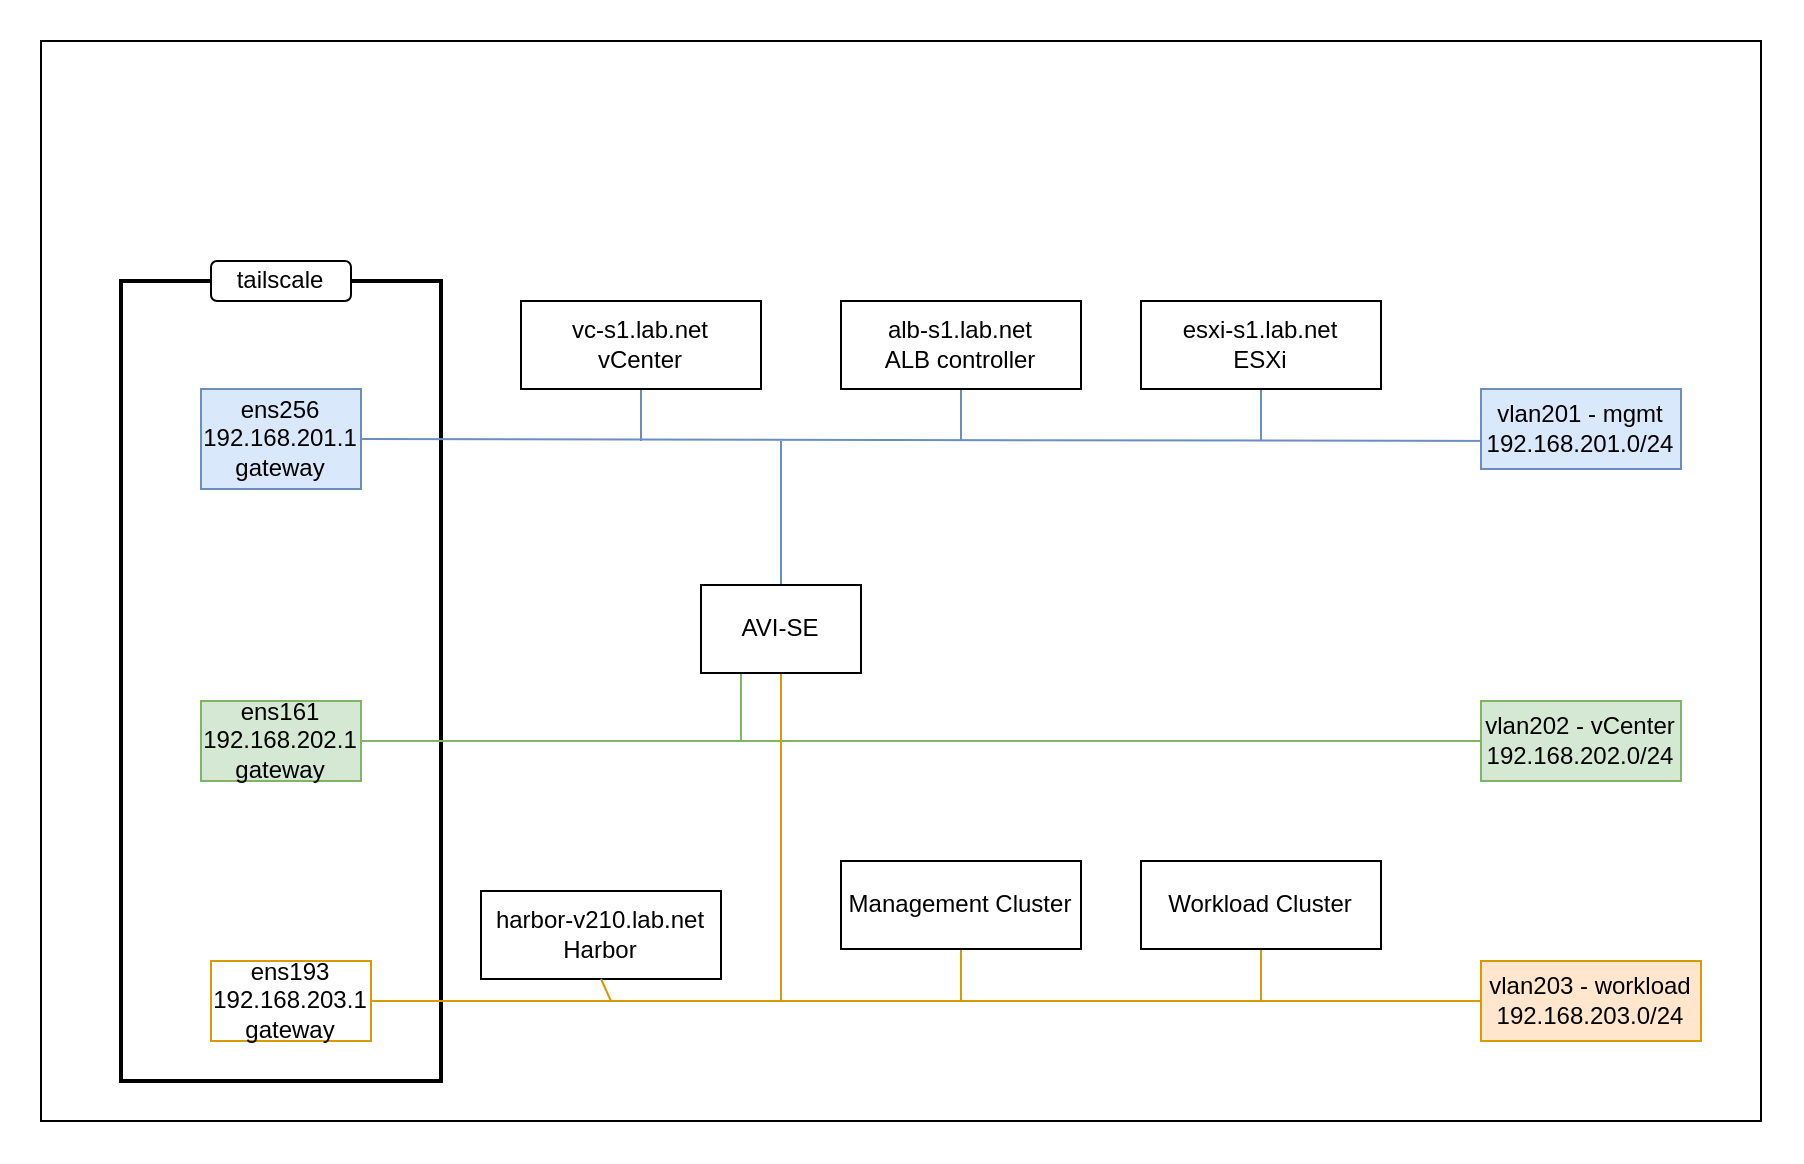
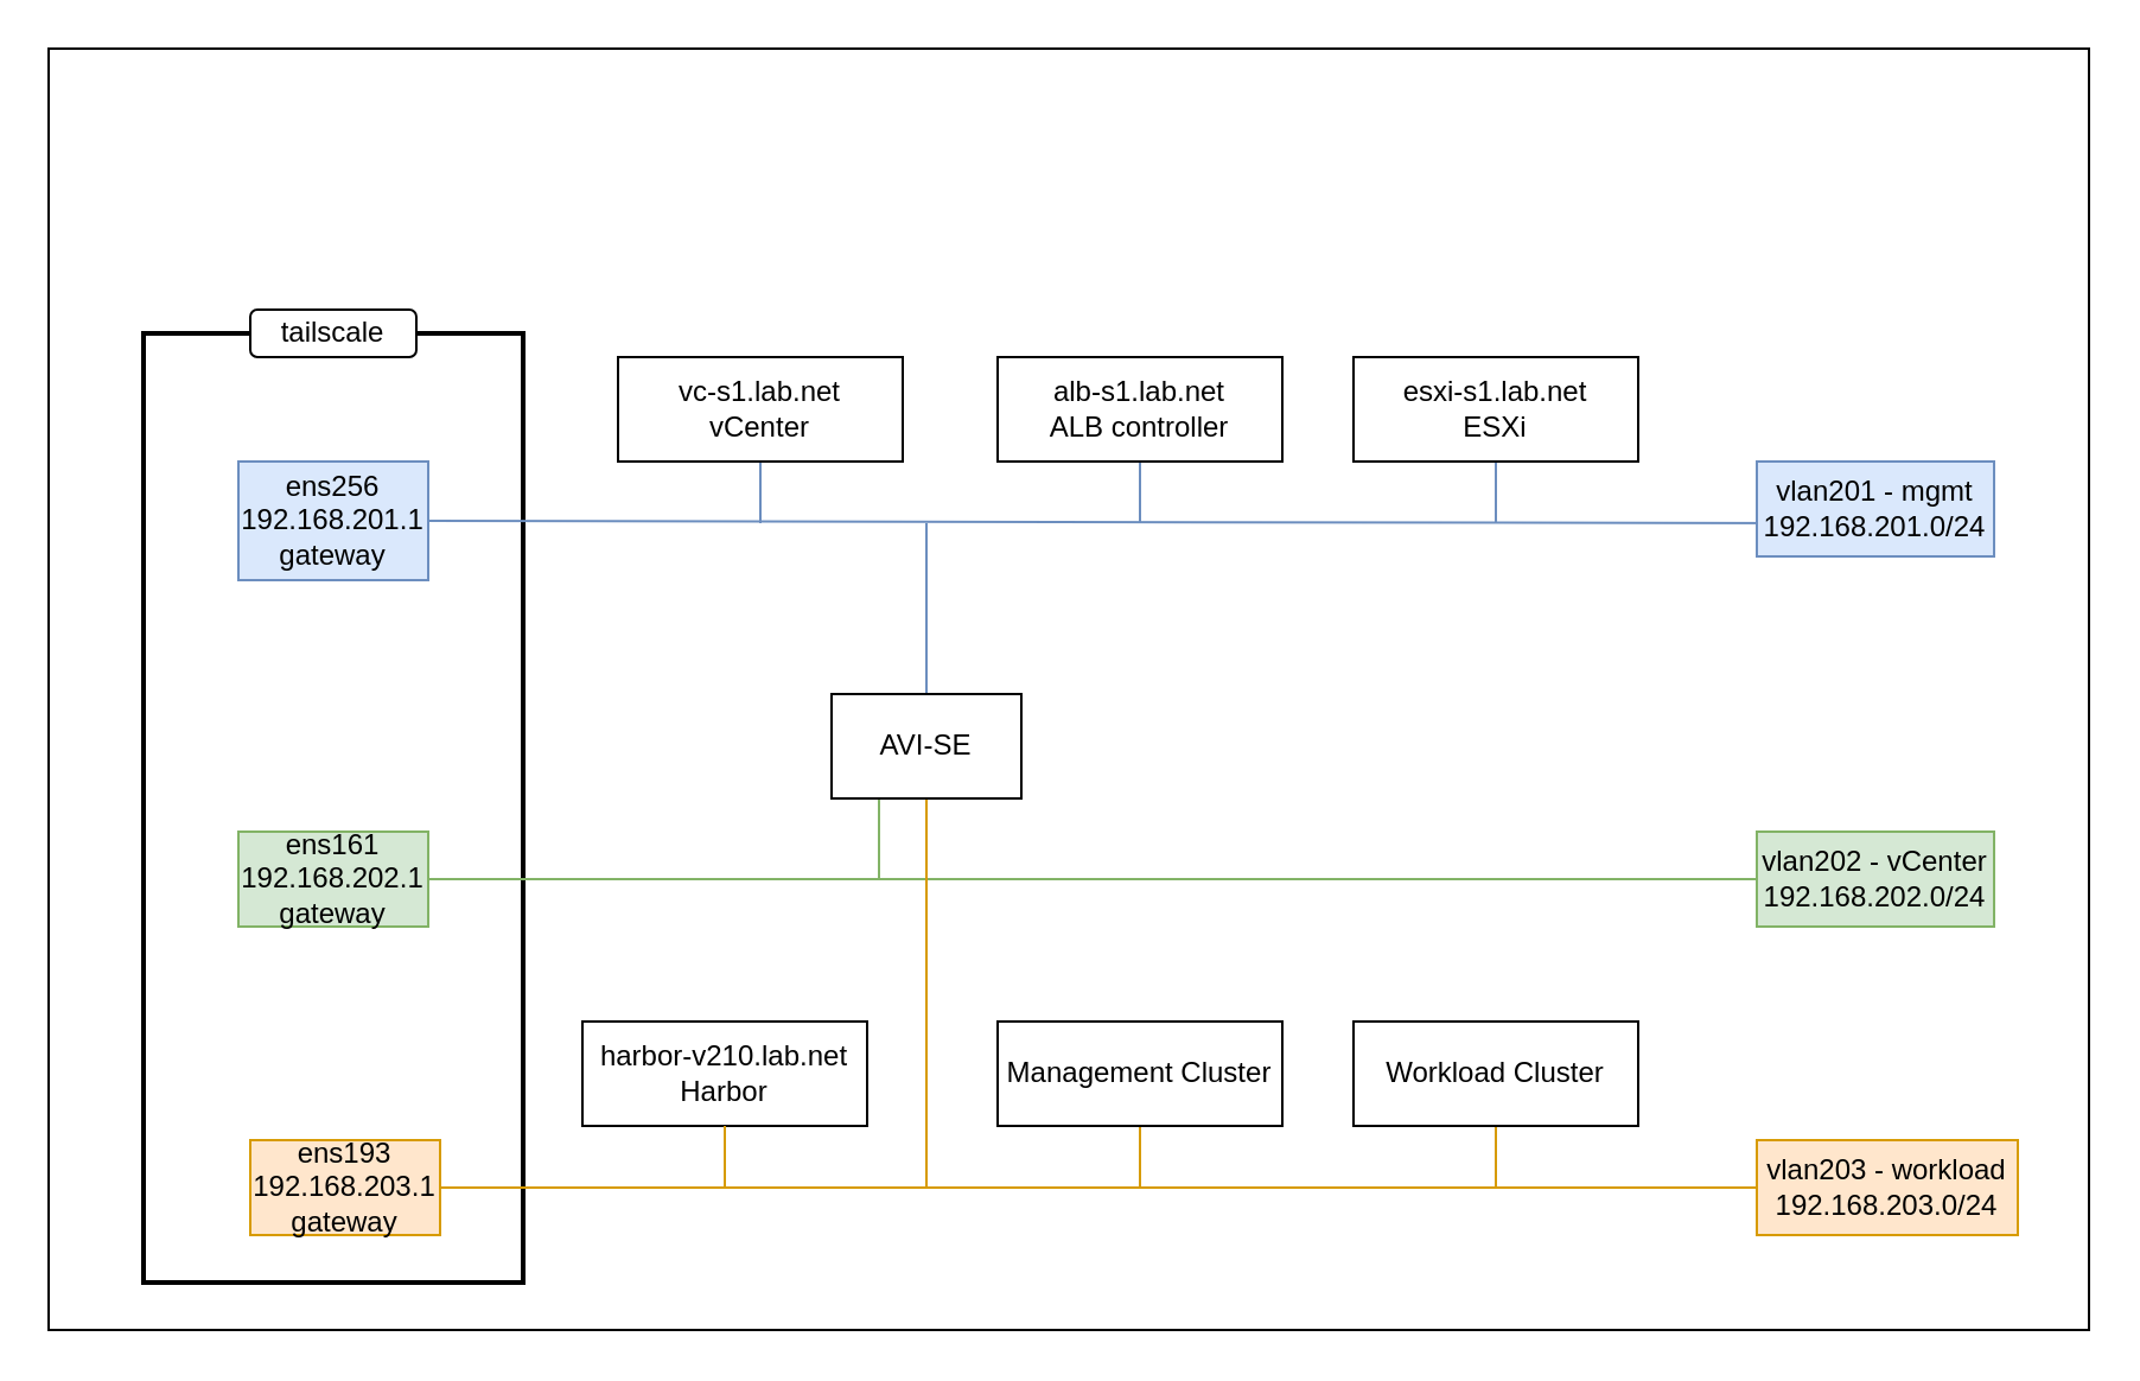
- <mxCell id="29" value="harbor-v210.lab.net&lt;div&gt;Harbor&lt;/div&gt;" style="rounded=0;whiteSpace=wrap;html=1;" parent="1" vertex="1"><mxGeometry x="240" y="445" width="120" height="44" as="geometry" /></mxCell>
+ <mxCell id="29" value="harbor-v210.lab.net&lt;div&gt;Harbor&lt;/div&gt;" style="rounded=0;whiteSpace=wrap;html=1;" parent="1" vertex="1"><mxGeometry x="245" y="430" width="120" height="44" as="geometry" /></mxCell>
- <mxCell id="20" value="ens193&lt;div&gt;192.168.203.1&lt;/div&gt;&lt;div&gt;gateway&lt;/div&gt;" style="rounded=0;whiteSpace=wrap;html=1;fillColor=#ffffff;strokeColor=#d79b00;" parent="1" vertex="1"><mxGeometry x="105" y="480" width="80" height="40" as="geometry" /></mxCell>
+ <mxCell id="20" value="ens193&lt;div&gt;192.168.203.1&lt;/div&gt;&lt;div&gt;gateway&lt;/div&gt;" style="rounded=0;whiteSpace=wrap;html=1;fillColor=#ffe6cc;strokeColor=#d79b00;" parent="1" vertex="1"><mxGeometry x="105" y="480" width="80" height="40" as="geometry" /></mxCell>
